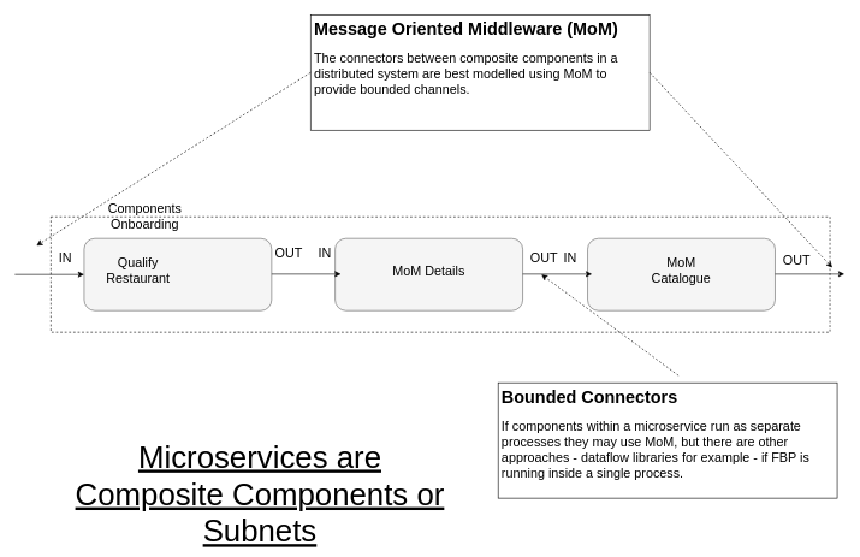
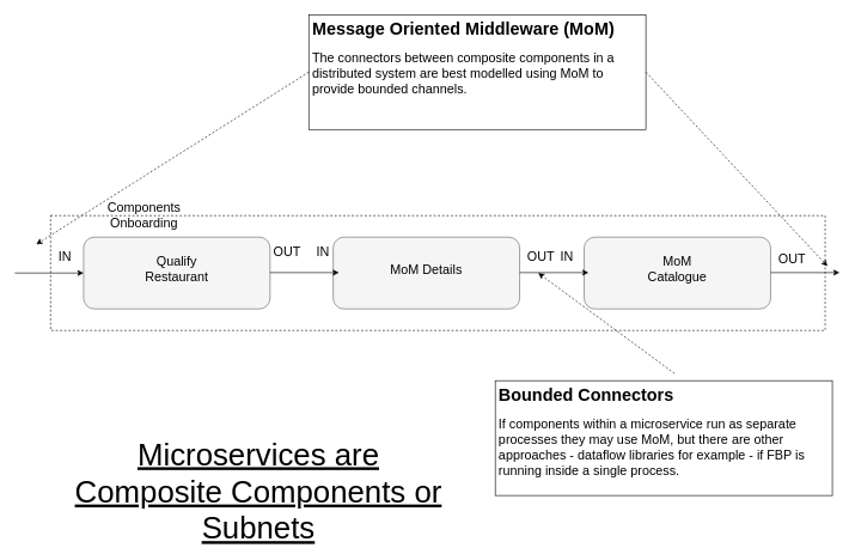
- <mxCell id="4" value="&lt;font style=&quot;font-size: 18px&quot;&gt;Qualify Restaurant&lt;/font&gt;" style="text;html=1;strokeColor=none;fillColor=none;align=center;verticalAlign=middle;whiteSpace=wrap;rounded=0;" parent="1" vertex="1"><mxGeometry x="136" y="350" width="110" height="50" as="geometry" /></mxCell>
+ <mxCell id="4" value="&lt;font style=&quot;font-size: 18px&quot;&gt;Qualify Restaurant&lt;/font&gt;" style="text;html=1;strokeColor=none;fillColor=none;align=center;verticalAlign=middle;whiteSpace=wrap;rounded=0;" parent="1" vertex="1"><mxGeometry x="191" y="350" width="110" height="50" as="geometry" /></mxCell>
